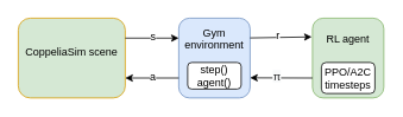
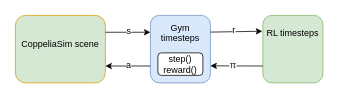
- <mxCell id="3" value="Gym environment&lt;br&gt;&lt;br&gt;&lt;br&gt;&lt;br&gt;" style="rounded=1;whiteSpace=wrap;html=1;fillColor=#dae8fc;strokeColor=#6c8ebf;" vertex="1" parent="1"><mxGeometry x="200" y="20" width="80" height="90" as="geometry" /></mxCell>
+ <mxCell id="3" value="Gym timesteps&lt;br&gt;&lt;br&gt;&lt;br&gt;&lt;br&gt;" style="rounded=1;whiteSpace=wrap;html=1;fillColor=#dae8fc;strokeColor=#6c8ebf;" vertex="1" parent="1"><mxGeometry x="200" y="20" width="80" height="90" as="geometry" /></mxCell>
- <mxCell id="5" value="RL agent&lt;br&gt;&lt;br&gt;&lt;br&gt;&lt;br&gt;" style="rounded=1;whiteSpace=wrap;html=1;fillColor=#d5e8d4;strokeColor=#82b366;" vertex="1" parent="1"><mxGeometry x="350" y="20" width="80" height="90" as="geometry" /></mxCell>
+ <mxCell id="5" value="RL timesteps&lt;br&gt;&lt;br&gt;&lt;br&gt;&lt;br&gt;" style="rounded=1;whiteSpace=wrap;html=1;fillColor=#d5e8d4;strokeColor=#82b366;" vertex="1" parent="1"><mxGeometry x="350" y="20" width="80" height="90" as="geometry" /></mxCell>
- <mxCell id="4" value="step()&lt;br&gt;agent()" style="rounded=1;whiteSpace=wrap;html=1;" vertex="1" parent="1"><mxGeometry x="210" y="70" width="60" height="30" as="geometry" /></mxCell>
+ <mxCell id="4" value="step()&lt;br&gt;reward()" style="rounded=1;whiteSpace=wrap;html=1;" vertex="1" parent="1"><mxGeometry x="210" y="70" width="60" height="30" as="geometry" /></mxCell>
- <mxCell id="14" value="PPO/A2C&lt;br&gt;timesteps" style="rounded=1;whiteSpace=wrap;html=1;" vertex="1" parent="1"><mxGeometry x="360" y="70" width="60" height="35" as="geometry" /></mxCell>
